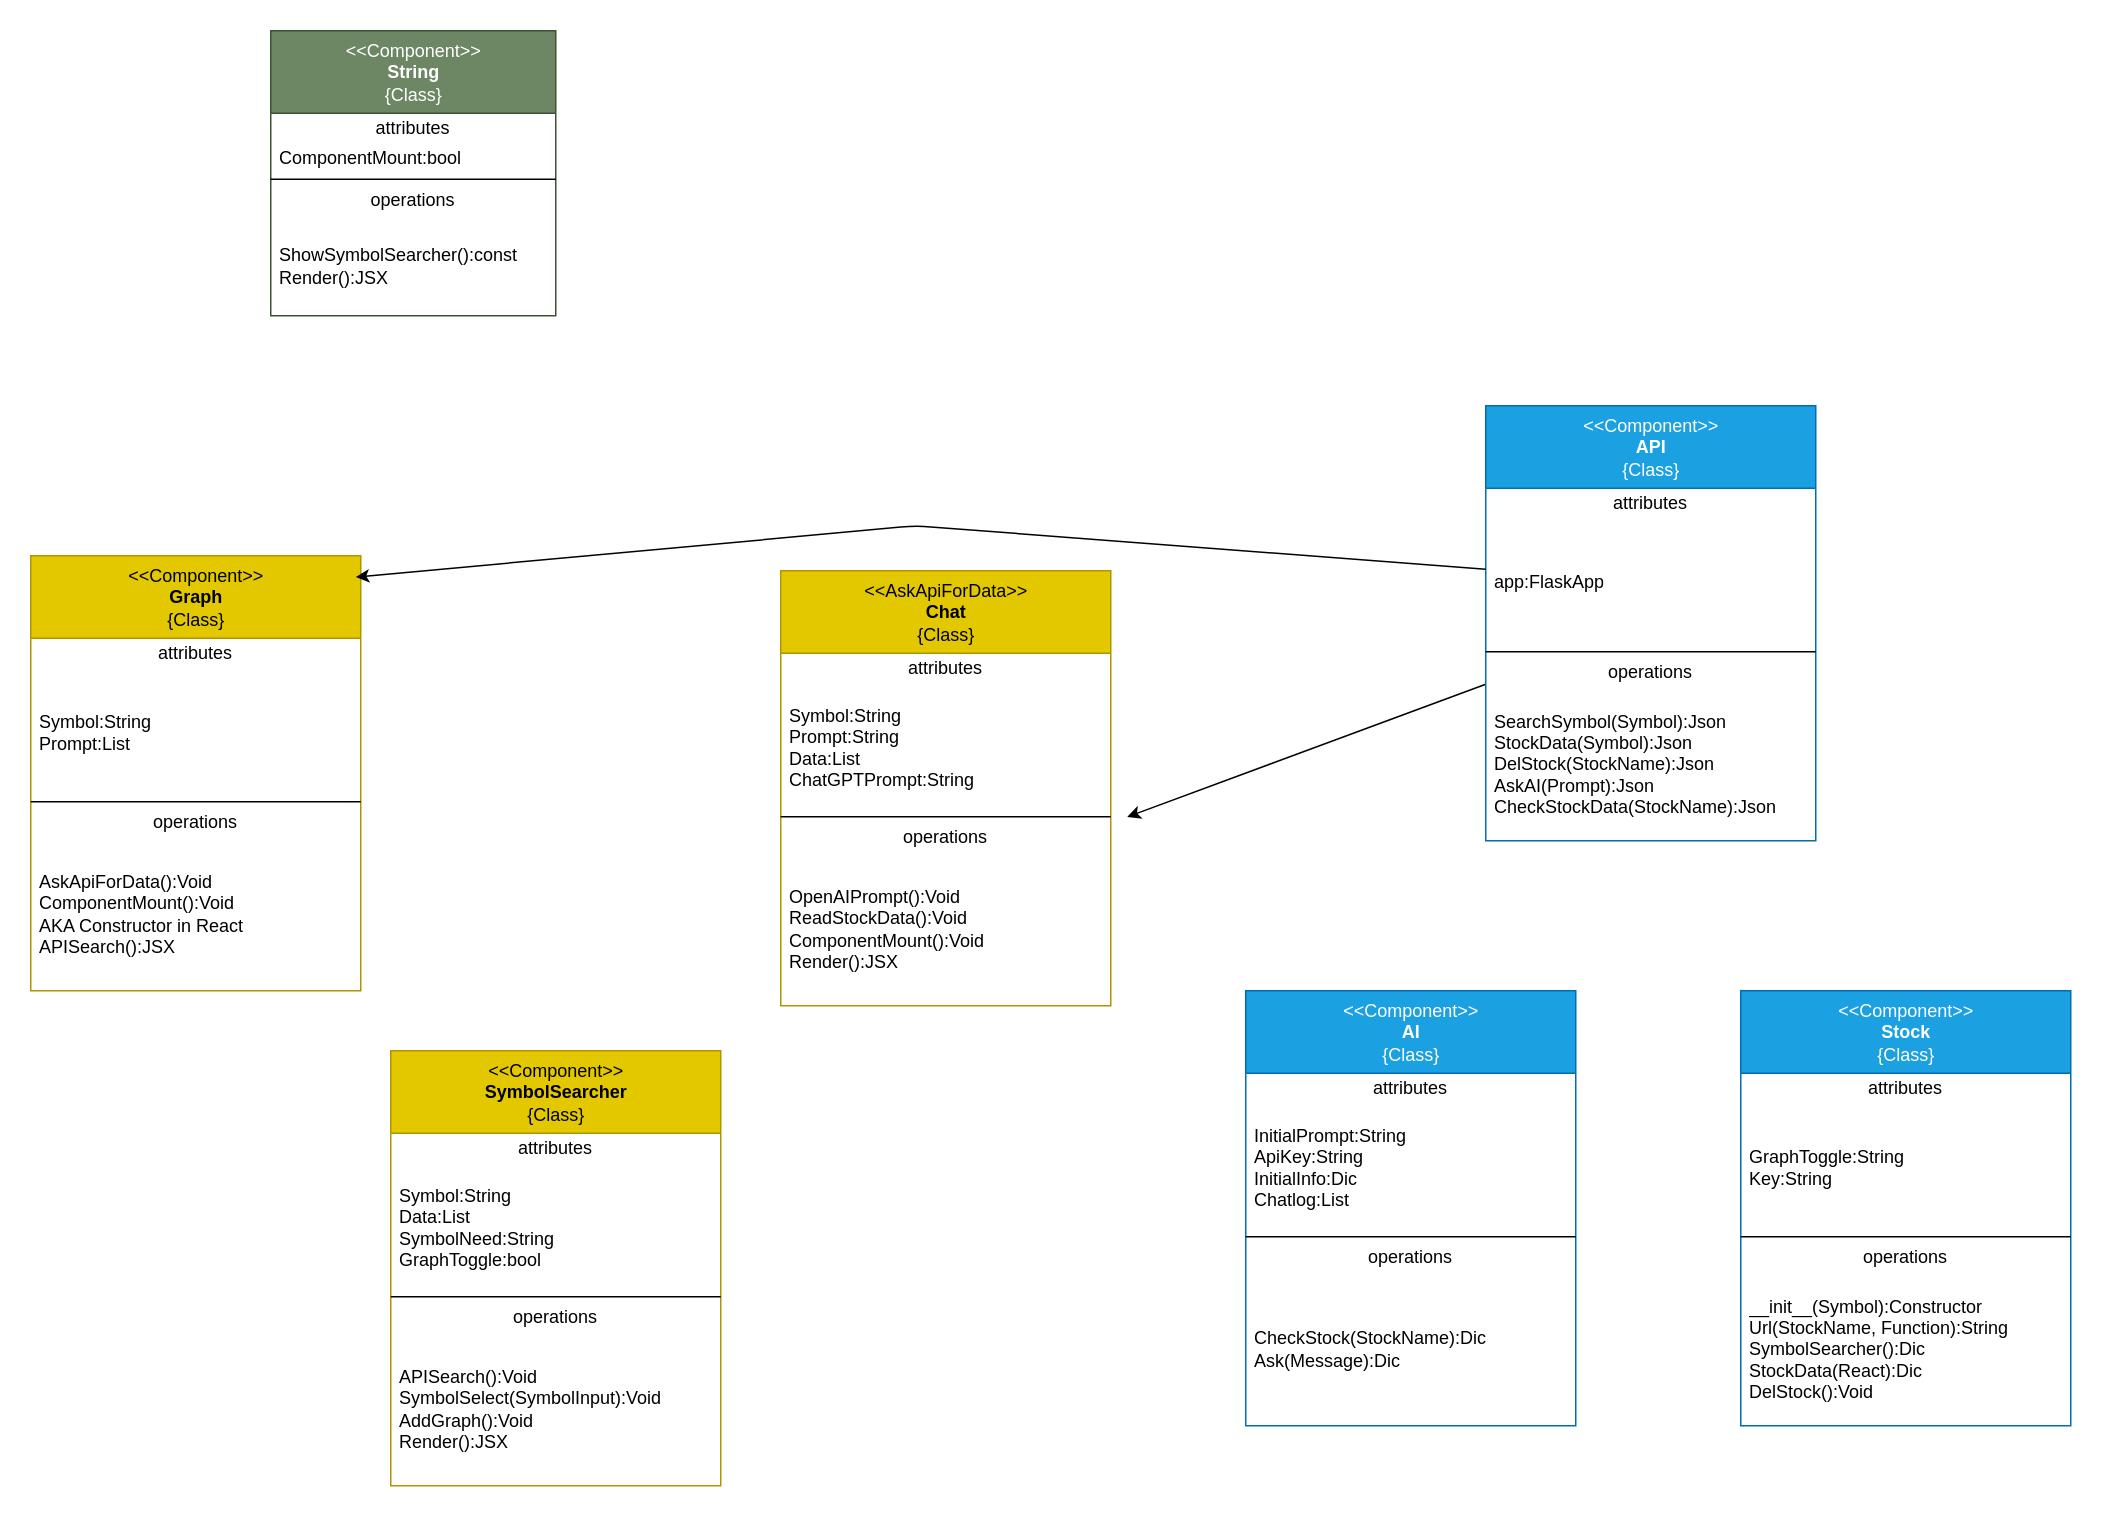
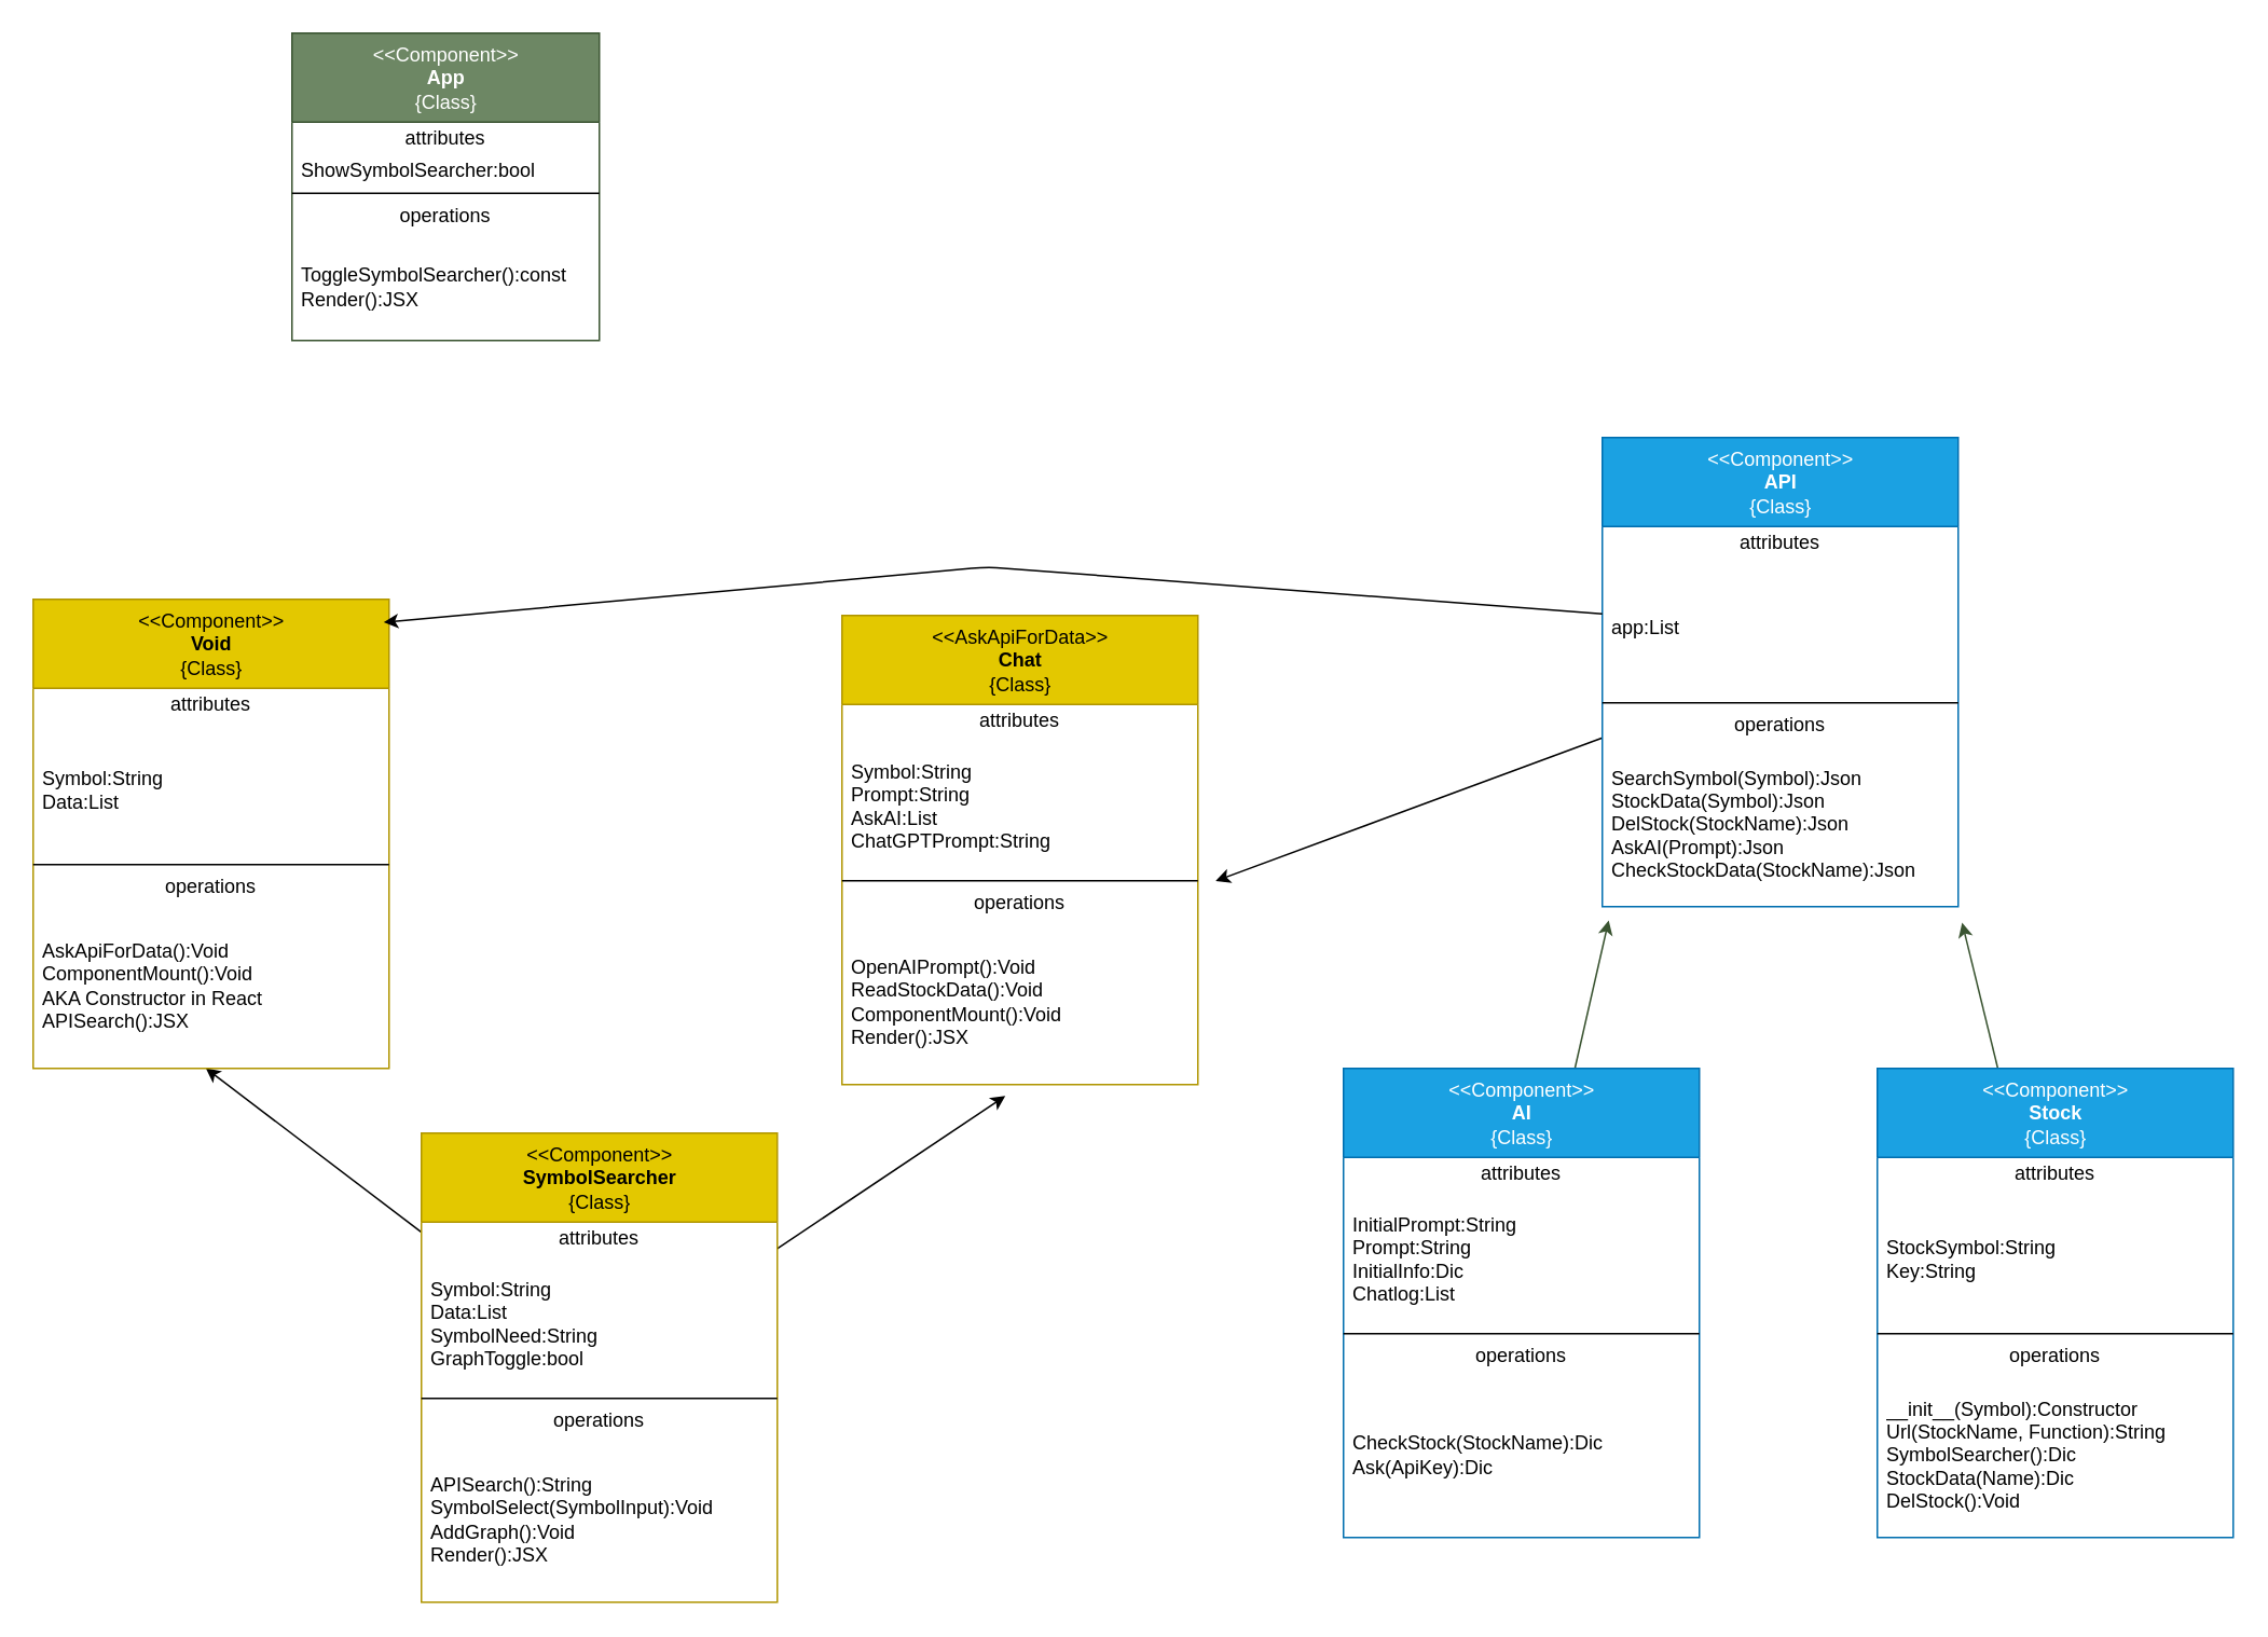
- <mxCell id="2" value="&amp;lt;&amp;lt;Component&amp;gt;&amp;gt;&lt;br&gt;&lt;b&gt;String&lt;br&gt;&lt;/b&gt;{Class}" style="swimlane;fontStyle=0;align=center;verticalAlign=top;childLayout=stackLayout;horizontal=1;startSize=55;horizontalStack=0;resizeParent=1;resizeParentMax=0;resizeLast=0;collapsible=0;marginBottom=0;html=1;fillColor=#6d8764;fontColor=#ffffff;strokeColor=#3A5431;" parent="1" vertex="1"><mxGeometry x="180" y="20" width="190" height="190" as="geometry" /></mxCell>
+ <mxCell id="2" value="&amp;lt;&amp;lt;Component&amp;gt;&amp;gt;&lt;br&gt;&lt;b&gt;App&lt;br&gt;&lt;/b&gt;{Class}" style="swimlane;fontStyle=0;align=center;verticalAlign=top;childLayout=stackLayout;horizontal=1;startSize=55;horizontalStack=0;resizeParent=1;resizeParentMax=0;resizeLast=0;collapsible=0;marginBottom=0;html=1;fillColor=#6d8764;fontColor=#ffffff;strokeColor=#3A5431;" parent="1" vertex="1"><mxGeometry x="180" y="20" width="190" height="190" as="geometry" /></mxCell>
- <mxCell id="4" value="ComponentMount:bool" style="text;html=1;strokeColor=none;fillColor=none;align=left;verticalAlign=middle;spacingLeft=4;spacingRight=4;overflow=hidden;rotatable=0;points=[[0,0.5],[1,0.5]];portConstraint=eastwest;" parent="2" vertex="1"><mxGeometry y="75" width="190" height="20" as="geometry" /></mxCell>
+ <mxCell id="4" value="ShowSymbolSearcher:bool" style="text;html=1;strokeColor=none;fillColor=none;align=left;verticalAlign=middle;spacingLeft=4;spacingRight=4;overflow=hidden;rotatable=0;points=[[0,0.5],[1,0.5]];portConstraint=eastwest;" parent="2" vertex="1"><mxGeometry y="75" width="190" height="20" as="geometry" /></mxCell>
- <mxCell id="7" value="ShowSymbolSearcher():const&lt;br&gt;Render():JSX" style="text;html=1;strokeColor=none;fillColor=none;align=left;verticalAlign=middle;spacingLeft=4;spacingRight=4;overflow=hidden;rotatable=0;points=[[0,0.5],[1,0.5]];portConstraint=eastwest;" parent="2" vertex="1"><mxGeometry y="123" width="190" height="67" as="geometry" /></mxCell>
+ <mxCell id="7" value="ToggleSymbolSearcher():const&lt;br&gt;Render():JSX" style="text;html=1;strokeColor=none;fillColor=none;align=left;verticalAlign=middle;spacingLeft=4;spacingRight=4;overflow=hidden;rotatable=0;points=[[0,0.5],[1,0.5]];portConstraint=eastwest;" parent="2" vertex="1"><mxGeometry y="123" width="190" height="67" as="geometry" /></mxCell>
- <mxCell id="31" value="app:FlaskApp" style="text;html=1;strokeColor=none;fillColor=none;align=left;verticalAlign=middle;spacingLeft=4;spacingRight=4;overflow=hidden;rotatable=0;points=[[0,0.5],[1,0.5]];portConstraint=eastwest;" parent="29" vertex="1"><mxGeometry y="75" width="220" height="85" as="geometry" /></mxCell>
+ <mxCell id="31" value="app:List" style="text;html=1;strokeColor=none;fillColor=none;align=left;verticalAlign=middle;spacingLeft=4;spacingRight=4;overflow=hidden;rotatable=0;points=[[0,0.5],[1,0.5]];portConstraint=eastwest;" parent="29" vertex="1"><mxGeometry y="75" width="220" height="85" as="geometry" /></mxCell>
- <mxCell id="22" value="&amp;lt;&amp;lt;Component&amp;gt;&amp;gt;&lt;br&gt;&lt;b&gt;Graph&lt;/b&gt;&lt;br&gt;{Class}" style="swimlane;fontStyle=0;align=center;verticalAlign=top;childLayout=stackLayout;horizontal=1;startSize=55;horizontalStack=0;resizeParent=1;resizeParentMax=0;resizeLast=0;collapsible=0;marginBottom=0;html=1;fillColor=#e3c800;fontColor=#000000;strokeColor=#B09500;" parent="1" vertex="1"><mxGeometry x="20" y="370" width="220" height="290" as="geometry" /></mxCell>
+ <mxCell id="22" value="&amp;lt;&amp;lt;Component&amp;gt;&amp;gt;&lt;br&gt;&lt;b&gt;Void&lt;/b&gt;&lt;br&gt;{Class}" style="swimlane;fontStyle=0;align=center;verticalAlign=top;childLayout=stackLayout;horizontal=1;startSize=55;horizontalStack=0;resizeParent=1;resizeParentMax=0;resizeLast=0;collapsible=0;marginBottom=0;html=1;fillColor=#e3c800;fontColor=#000000;strokeColor=#B09500;" parent="1" vertex="1"><mxGeometry x="20" y="370" width="220" height="290" as="geometry" /></mxCell>
- <mxCell id="24" value="Symbol:String&lt;br&gt;Prompt:List" style="text;html=1;strokeColor=none;fillColor=none;align=left;verticalAlign=middle;spacingLeft=4;spacingRight=4;overflow=hidden;rotatable=0;points=[[0,0.5],[1,0.5]];portConstraint=eastwest;" parent="22" vertex="1"><mxGeometry y="75" width="220" height="85" as="geometry" /></mxCell>
+ <mxCell id="24" value="Symbol:String&lt;br&gt;Data:List" style="text;html=1;strokeColor=none;fillColor=none;align=left;verticalAlign=middle;spacingLeft=4;spacingRight=4;overflow=hidden;rotatable=0;points=[[0,0.5],[1,0.5]];portConstraint=eastwest;" parent="22" vertex="1"><mxGeometry y="75" width="220" height="85" as="geometry" /></mxCell>
- <mxCell id="18" value="Symbol:String&lt;br&gt;Prompt:String&lt;br&gt;Data:List&lt;br&gt;ChatGPTPrompt:String" style="text;html=1;strokeColor=none;fillColor=none;align=left;verticalAlign=middle;spacingLeft=4;spacingRight=4;overflow=hidden;rotatable=0;points=[[0,0.5],[1,0.5]];portConstraint=eastwest;" parent="16" vertex="1"><mxGeometry y="75" width="220" height="85" as="geometry" /></mxCell>
+ <mxCell id="18" value="Symbol:String&lt;br&gt;Prompt:String&lt;br&gt;AskAI:List&lt;br&gt;ChatGPTPrompt:String" style="text;html=1;strokeColor=none;fillColor=none;align=left;verticalAlign=middle;spacingLeft=4;spacingRight=4;overflow=hidden;rotatable=0;points=[[0,0.5],[1,0.5]];portConstraint=eastwest;" parent="16" vertex="1"><mxGeometry y="75" width="220" height="85" as="geometry" /></mxCell>
+ <mxCell id="35" style="edgeStyle=none;html=1;entryX=0.018;entryY=1.083;entryDx=0;entryDy=0;entryPerimeter=0;fillColor=#6d8764;strokeColor=#3A5431;" parent="1" source="36" target="34" edge="1"><mxGeometry relative="1" as="geometry" /></mxCell>
+ <mxCell id="42" style="edgeStyle=none;html=1;entryX=1.011;entryY=1.097;entryDx=0;entryDy=0;entryPerimeter=0;fillColor=#6d8764;strokeColor=#3A5431;" parent="1" source="43" target="34" edge="1"><mxGeometry relative="1" as="geometry" /></mxCell>
+ <mxCell id="8" style="edgeStyle=none;html=1;entryX=0.485;entryY=0.999;entryDx=0;entryDy=0;entryPerimeter=0;" edge="1" parent="1" source="10" target="27"><mxGeometry relative="1" as="geometry" /></mxCell>
+ <mxCell id="9" style="edgeStyle=none;html=1;entryX=0.459;entryY=1.069;entryDx=0;entryDy=0;entryPerimeter=0;" edge="1" parent="1" source="10" target="21"><mxGeometry relative="1" as="geometry" /></mxCell>
- <mxCell id="38" value="InitialPrompt:String&lt;br&gt;ApiKey:String&lt;br&gt;InitialInfo:Dic&lt;br&gt;Chatlog:List" style="text;html=1;strokeColor=none;fillColor=none;align=left;verticalAlign=middle;spacingLeft=4;spacingRight=4;overflow=hidden;rotatable=0;points=[[0,0.5],[1,0.5]];portConstraint=eastwest;" parent="36" vertex="1"><mxGeometry y="75" width="220" height="85" as="geometry" /></mxCell>
+ <mxCell id="38" value="InitialPrompt:String&lt;br&gt;Prompt:String&lt;br&gt;InitialInfo:Dic&lt;br&gt;Chatlog:List" style="text;html=1;strokeColor=none;fillColor=none;align=left;verticalAlign=middle;spacingLeft=4;spacingRight=4;overflow=hidden;rotatable=0;points=[[0,0.5],[1,0.5]];portConstraint=eastwest;" parent="36" vertex="1"><mxGeometry y="75" width="220" height="85" as="geometry" /></mxCell>
- <mxCell id="45" value="GraphToggle:String&lt;br&gt;Key:String" style="text;html=1;strokeColor=none;fillColor=none;align=left;verticalAlign=middle;spacingLeft=4;spacingRight=4;overflow=hidden;rotatable=0;points=[[0,0.5],[1,0.5]];portConstraint=eastwest;" parent="43" vertex="1"><mxGeometry y="75" width="220" height="85" as="geometry" /></mxCell>
+ <mxCell id="45" value="StockSymbol:String&lt;br&gt;Key:String" style="text;html=1;strokeColor=none;fillColor=none;align=left;verticalAlign=middle;spacingLeft=4;spacingRight=4;overflow=hidden;rotatable=0;points=[[0,0.5],[1,0.5]];portConstraint=eastwest;" parent="43" vertex="1"><mxGeometry y="75" width="220" height="85" as="geometry" /></mxCell>
- <mxCell id="41" value="CheckStock(StockName):Dic&lt;br&gt;Ask(Message):Dic" style="text;html=1;strokeColor=none;fillColor=none;align=left;verticalAlign=middle;spacingLeft=4;spacingRight=4;overflow=hidden;rotatable=0;points=[[0,0.5],[1,0.5]];portConstraint=eastwest;" parent="36" vertex="1"><mxGeometry y="188" width="220" height="102" as="geometry" /></mxCell>
+ <mxCell id="41" value="CheckStock(StockName):Dic&lt;br&gt;Ask(ApiKey):Dic" style="text;html=1;strokeColor=none;fillColor=none;align=left;verticalAlign=middle;spacingLeft=4;spacingRight=4;overflow=hidden;rotatable=0;points=[[0,0.5],[1,0.5]];portConstraint=eastwest;" parent="36" vertex="1"><mxGeometry y="188" width="220" height="102" as="geometry" /></mxCell>
- <mxCell id="48" value="__init__(Symbol):Constructor&lt;br&gt;Url(StockName, Function):String&lt;br&gt;SymbolSearcher():Dic&lt;br&gt;StockData(React):Dic&lt;br&gt;DelStock():Void" style="text;html=1;strokeColor=none;fillColor=none;align=left;verticalAlign=middle;spacingLeft=4;spacingRight=4;overflow=hidden;rotatable=0;points=[[0,0.5],[1,0.5]];portConstraint=eastwest;" parent="43" vertex="1"><mxGeometry y="188" width="220" height="102" as="geometry" /></mxCell>
+ <mxCell id="48" value="__init__(Symbol):Constructor&lt;br&gt;Url(StockName, Function):String&lt;br&gt;SymbolSearcher():Dic&lt;br&gt;StockData(Name):Dic&lt;br&gt;DelStock():Void" style="text;html=1;strokeColor=none;fillColor=none;align=left;verticalAlign=middle;spacingLeft=4;spacingRight=4;overflow=hidden;rotatable=0;points=[[0,0.5],[1,0.5]];portConstraint=eastwest;" parent="43" vertex="1"><mxGeometry y="188" width="220" height="102" as="geometry" /></mxCell>
- <mxCell id="15" value="APISearch():Void&lt;br&gt;SymbolSelect(SymbolInput):Void&lt;br&gt;AddGraph():Void&amp;nbsp;&lt;br&gt;Render():JSX" style="text;html=1;strokeColor=none;fillColor=none;align=left;verticalAlign=middle;spacingLeft=4;spacingRight=4;overflow=hidden;rotatable=0;points=[[0,0.5],[1,0.5]];portConstraint=eastwest;" parent="10" vertex="1"><mxGeometry y="188" width="220" height="102" as="geometry" /></mxCell>
+ <mxCell id="15" value="APISearch():String&lt;br&gt;SymbolSelect(SymbolInput):Void&lt;br&gt;AddGraph():Void&amp;nbsp;&lt;br&gt;Render():JSX" style="text;html=1;strokeColor=none;fillColor=none;align=left;verticalAlign=middle;spacingLeft=4;spacingRight=4;overflow=hidden;rotatable=0;points=[[0,0.5],[1,0.5]];portConstraint=eastwest;" parent="10" vertex="1"><mxGeometry y="188" width="220" height="102" as="geometry" /></mxCell>
